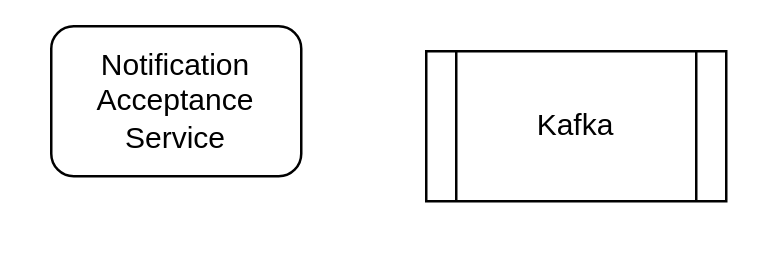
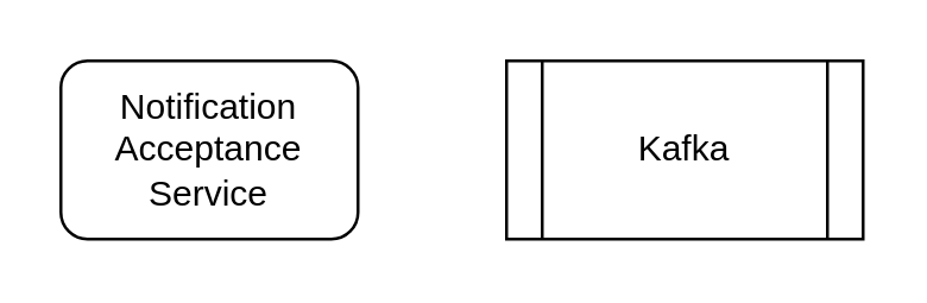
- <mxCell id="2" value="Notification Acceptance Service" style="rounded=1;whiteSpace=wrap;html=1;" vertex="1" parent="1"><mxGeometry x="20" y="10" width="100" height="60" as="geometry" /></mxCell>
+ <mxCell id="2" value="Notification Acceptance Service" style="rounded=1;whiteSpace=wrap;html=1;" vertex="1" parent="1"><mxGeometry x="20" y="20" width="100" height="60" as="geometry" /></mxCell>
